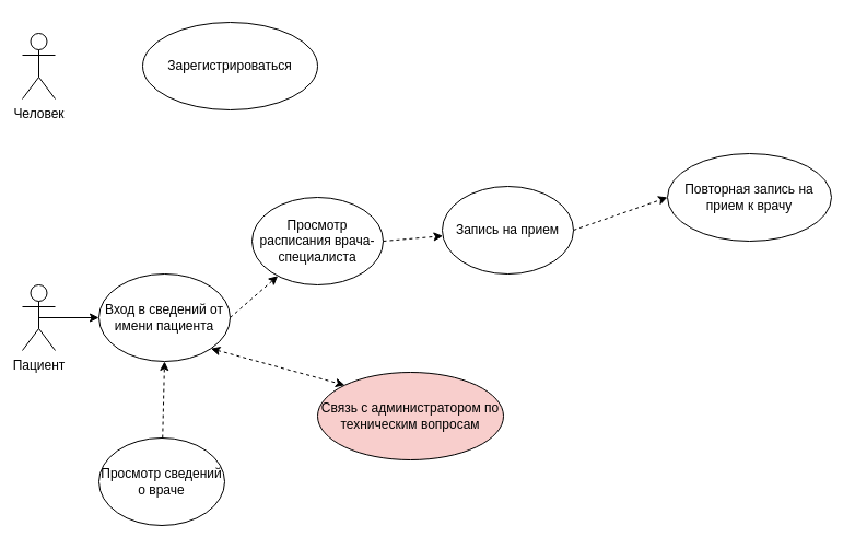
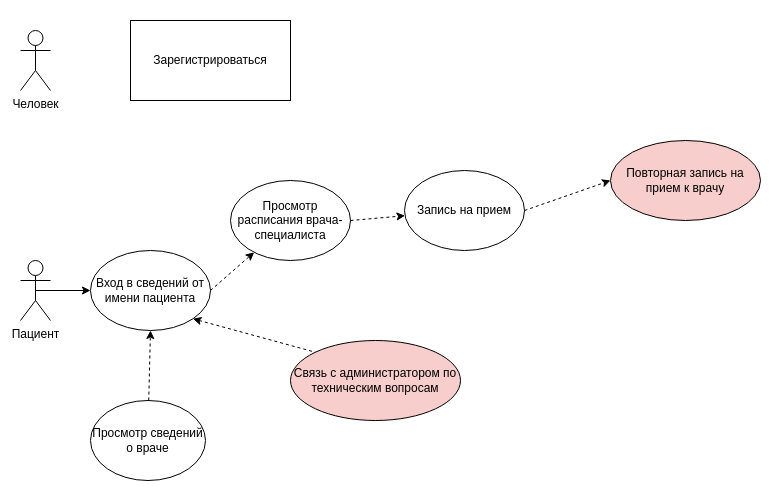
- <mxCell id="3" value="Зарегистрироваться" style="ellipse;whiteSpace=wrap;html=1;" vertex="1" parent="1"><mxGeometry x="130" y="20" width="160" height="80" as="geometry" /></mxCell>
+ <mxCell id="3" value="Зарегистрироваться" style="whiteSpace=wrap;html=1;rounded=0;" vertex="1" parent="1"><mxGeometry x="130" y="20" width="160" height="80" as="geometry" /></mxCell>
- <mxCell id="14" value="Повторная запись на прием к врачу" style="ellipse;whiteSpace=wrap;html=1;" vertex="1" parent="1"><mxGeometry x="610" y="140" width="150" height="80" as="geometry" /></mxCell>
+ <mxCell id="14" value="Повторная запись на прием к врачу" style="ellipse;whiteSpace=wrap;html=1;fillColor=#f8cecc;" vertex="1" parent="1"><mxGeometry x="610" y="140" width="150" height="80" as="geometry" /></mxCell>
- <mxCell id="16" value="" style="endArrow=classic;dashed=1;html=1;exitX=1;exitY=1;exitDx=0;exitDy=0;entryX=0;entryY=0;entryDx=0;entryDy=0;startArrow=classic;startFill=1;" edge="1" parent="1" source="6" target="15"><mxGeometry width="50" height="50" relative="1" as="geometry"><mxPoint x="380" y="410" as="sourcePoint" /><mxPoint x="430" y="360" as="targetPoint" /></mxGeometry></mxCell>
+ <mxCell id="16" value="" style="endArrow=none;dashed=1;html=1;exitX=1;exitY=1;exitDx=0;exitDy=0;entryX=0;entryY=0;entryDx=0;entryDy=0;startArrow=classic;startFill=1;" edge="1" parent="1" source="6" target="15"><mxGeometry width="50" height="50" relative="1" as="geometry"><mxPoint x="380" y="410" as="sourcePoint" /><mxPoint x="430" y="360" as="targetPoint" /></mxGeometry></mxCell>
